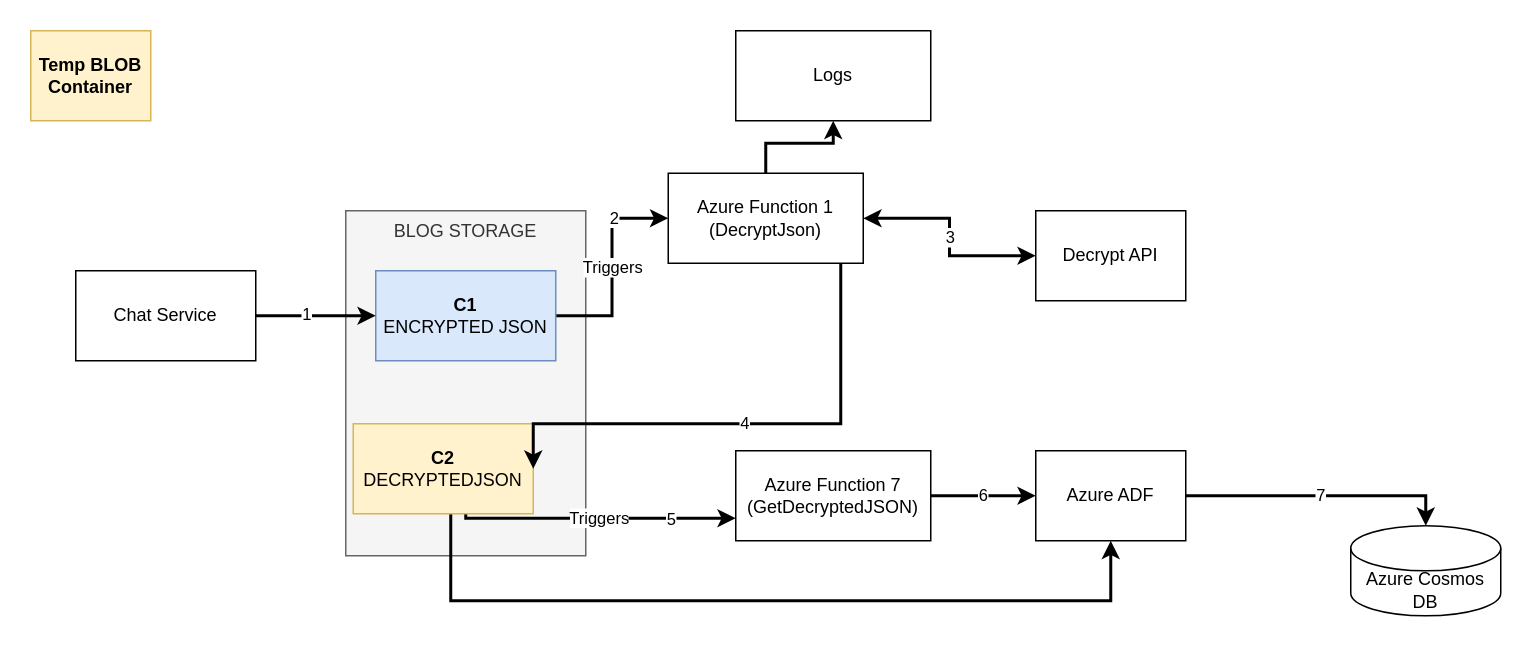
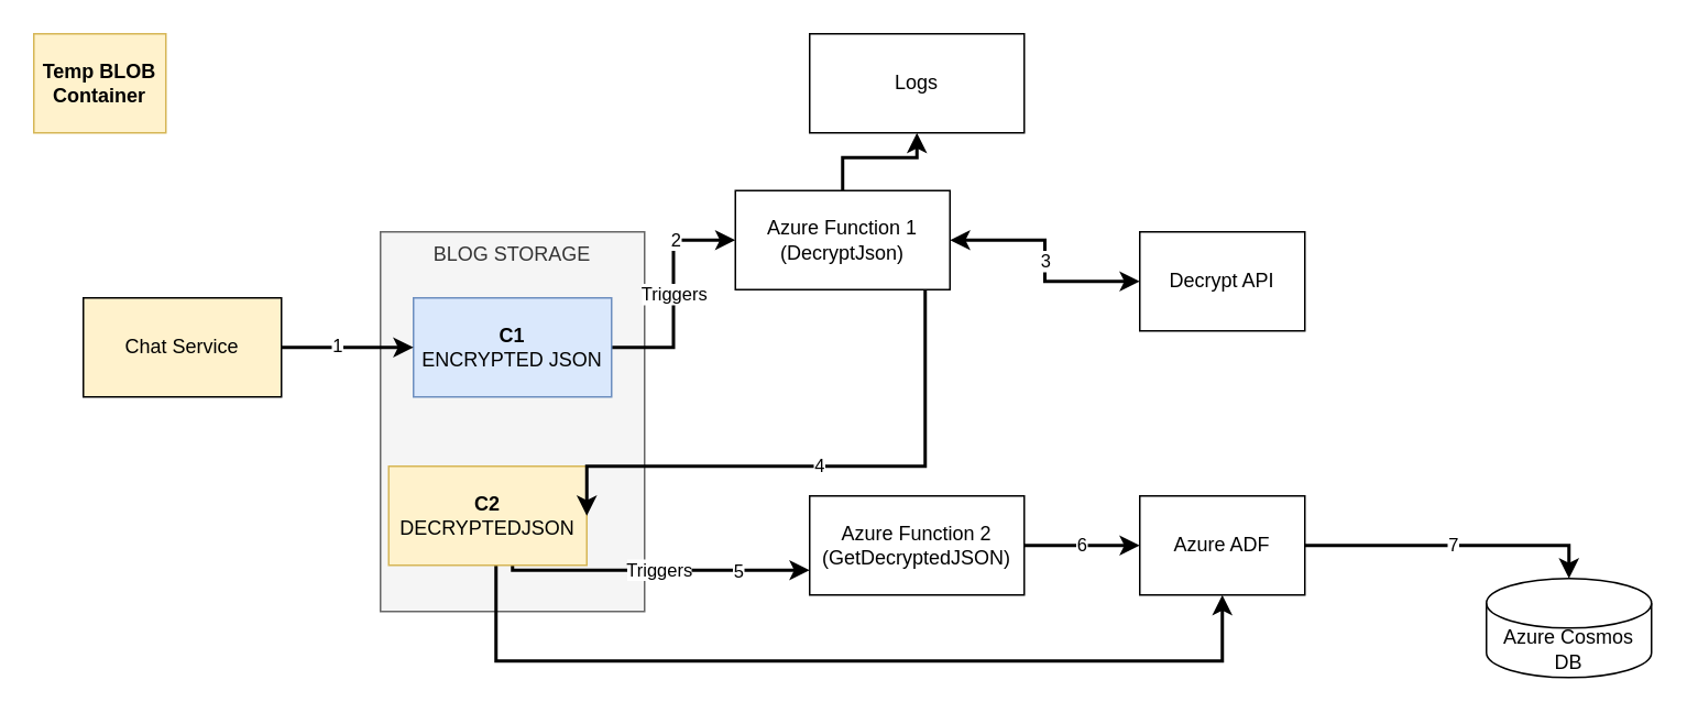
- <mxCell id="12" value="Chat Service" style="rounded=0;whiteSpace=wrap;html=1;" vertex="1" parent="1"><mxGeometry x="50" y="180" width="120" height="60" as="geometry" /></mxCell>
+ <mxCell id="12" value="Chat Service" style="rounded=0;whiteSpace=wrap;html=1;fillColor=#fff2cc;" vertex="1" parent="1"><mxGeometry x="50" y="180" width="120" height="60" as="geometry" /></mxCell>
- <mxCell id="19" value="Azure Function 7&lt;br&gt;(GetDecryptedJSON)" style="rounded=0;whiteSpace=wrap;html=1;verticalAlign=middle;" vertex="1" parent="1"><mxGeometry x="490" y="300" width="130" height="60" as="geometry" /></mxCell>
+ <mxCell id="19" value="Azure Function 2&lt;br&gt;(GetDecryptedJSON)" style="rounded=0;whiteSpace=wrap;html=1;verticalAlign=middle;" vertex="1" parent="1"><mxGeometry x="490" y="300" width="130" height="60" as="geometry" /></mxCell>
